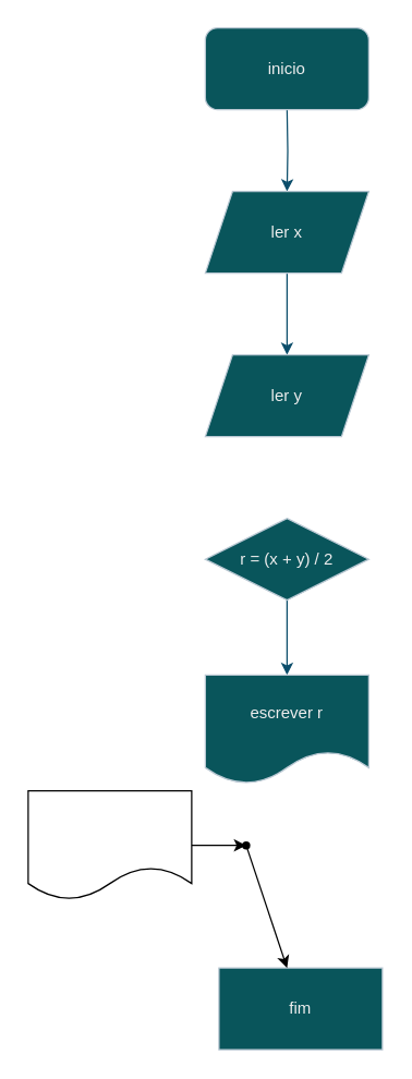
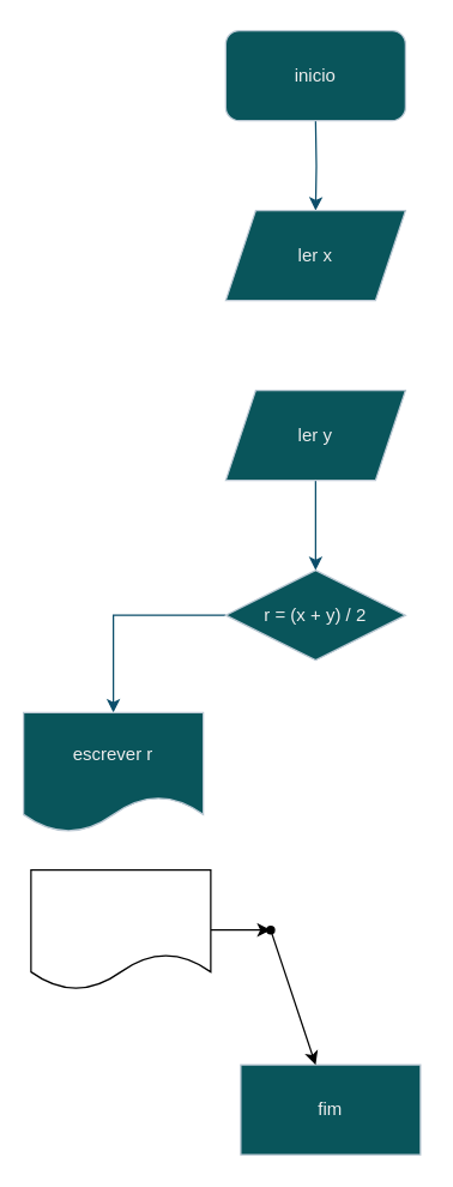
- <mxCell id="3" value="" style="edgeStyle=orthogonalEdgeStyle;rounded=0;orthogonalLoop=1;jettySize=auto;html=1;labelBackgroundColor=none;strokeColor=#0B4D6A;fontColor=default;" parent="1" source="4" target="6" edge="1"><mxGeometry relative="1" as="geometry" /></mxCell>
+ <mxCell id="5" value="" style="edgeStyle=orthogonalEdgeStyle;rounded=0;orthogonalLoop=1;jettySize=auto;html=1;labelBackgroundColor=none;strokeColor=#0B4D6A;fontColor=default;" parent="1" source="6" target="8" edge="1"><mxGeometry relative="1" as="geometry" /></mxCell>
- <mxCell id="9" value="escrever r" style="shape=document;whiteSpace=wrap;html=1;boundedLbl=1;labelBackgroundColor=none;fillColor=#09555B;strokeColor=#BAC8D3;fontColor=#EEEEEE;" parent="1" vertex="1"><mxGeometry x="150" y="495" width="120" height="80" as="geometry" /></mxCell>
+ <mxCell id="9" value="escrever r" style="shape=document;whiteSpace=wrap;html=1;boundedLbl=1;labelBackgroundColor=none;fillColor=#09555B;strokeColor=#BAC8D3;fontColor=#EEEEEE;" parent="1" vertex="1"><mxGeometry x="15" y="475" width="120" height="80" as="geometry" /></mxCell>
